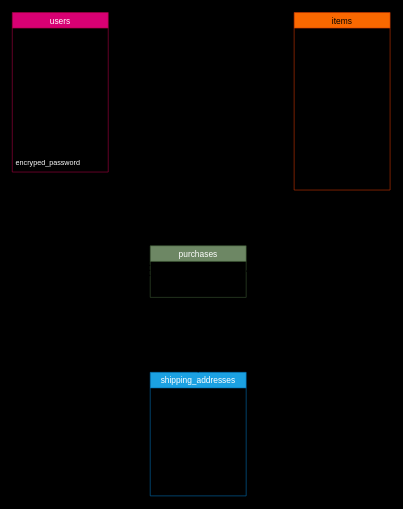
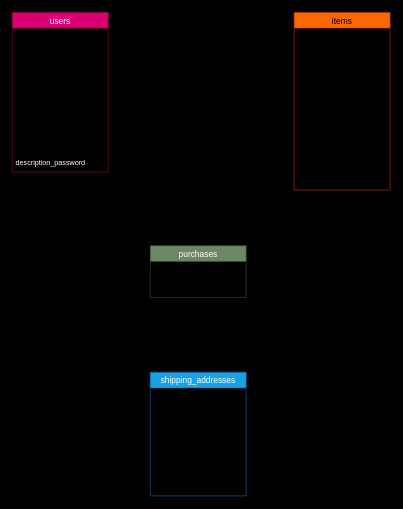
- <mxCell id="20" value="encryped_password" style="text;strokeColor=none;fillColor=none;spacingLeft=4;spacingRight=4;overflow=hidden;rotatable=0;points=[[0,0.5],[1,0.5]];portConstraint=eastwest;fontSize=12;labelBackgroundColor=none;fontColor=#FFFFFF;" vertex="1" parent="12"><mxGeometry y="236" width="160" height="30" as="geometry" /></mxCell>
+ <mxCell id="20" value="description_password" style="text;strokeColor=none;fillColor=none;spacingLeft=4;spacingRight=4;overflow=hidden;rotatable=0;points=[[0,0.5],[1,0.5]];portConstraint=eastwest;fontSize=12;labelBackgroundColor=none;fontColor=#FFFFFF;" vertex="1" parent="12"><mxGeometry y="236" width="160" height="30" as="geometry" /></mxCell>
